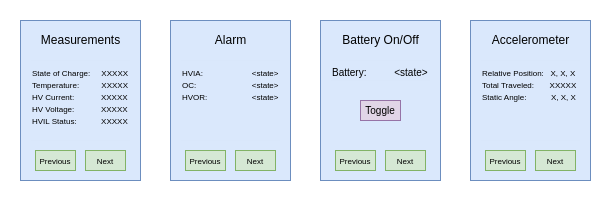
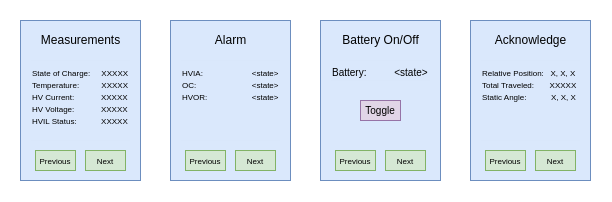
- <mxCell id="37" value="Accelerometer" style="text;html=1;align=center;verticalAlign=middle;resizable=0;points=[];autosize=1;" parent="1" vertex="1"><mxGeometry x="480" y="30" width="100" height="20" as="geometry" /></mxCell>
+ <mxCell id="37" value="Acknowledge" style="text;html=1;align=center;verticalAlign=middle;resizable=0;points=[];autosize=1;" parent="1" vertex="1"><mxGeometry x="480" y="30" width="100" height="20" as="geometry" /></mxCell>
